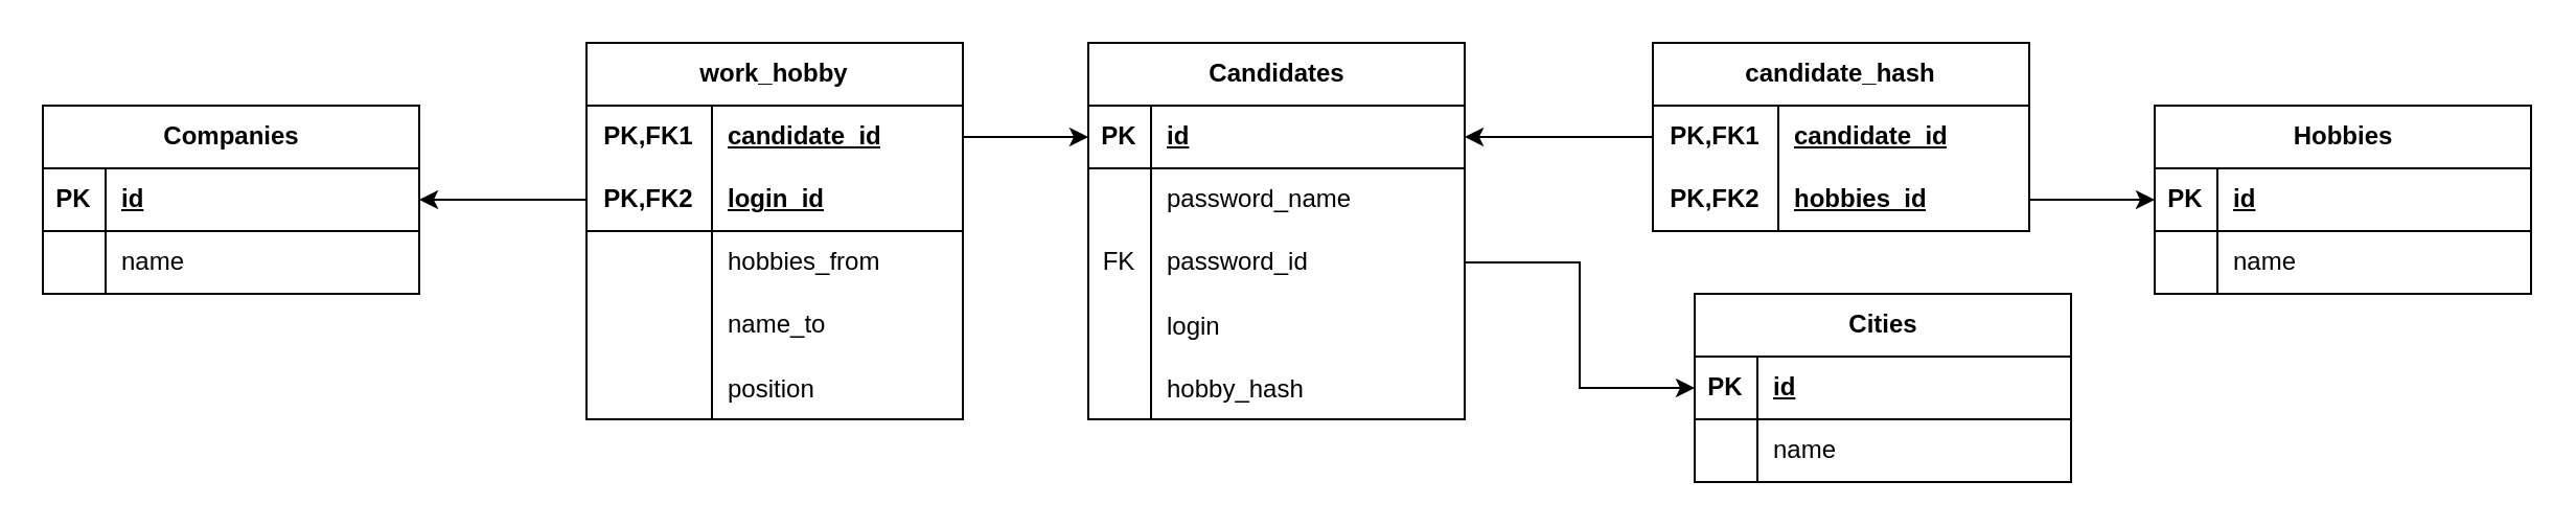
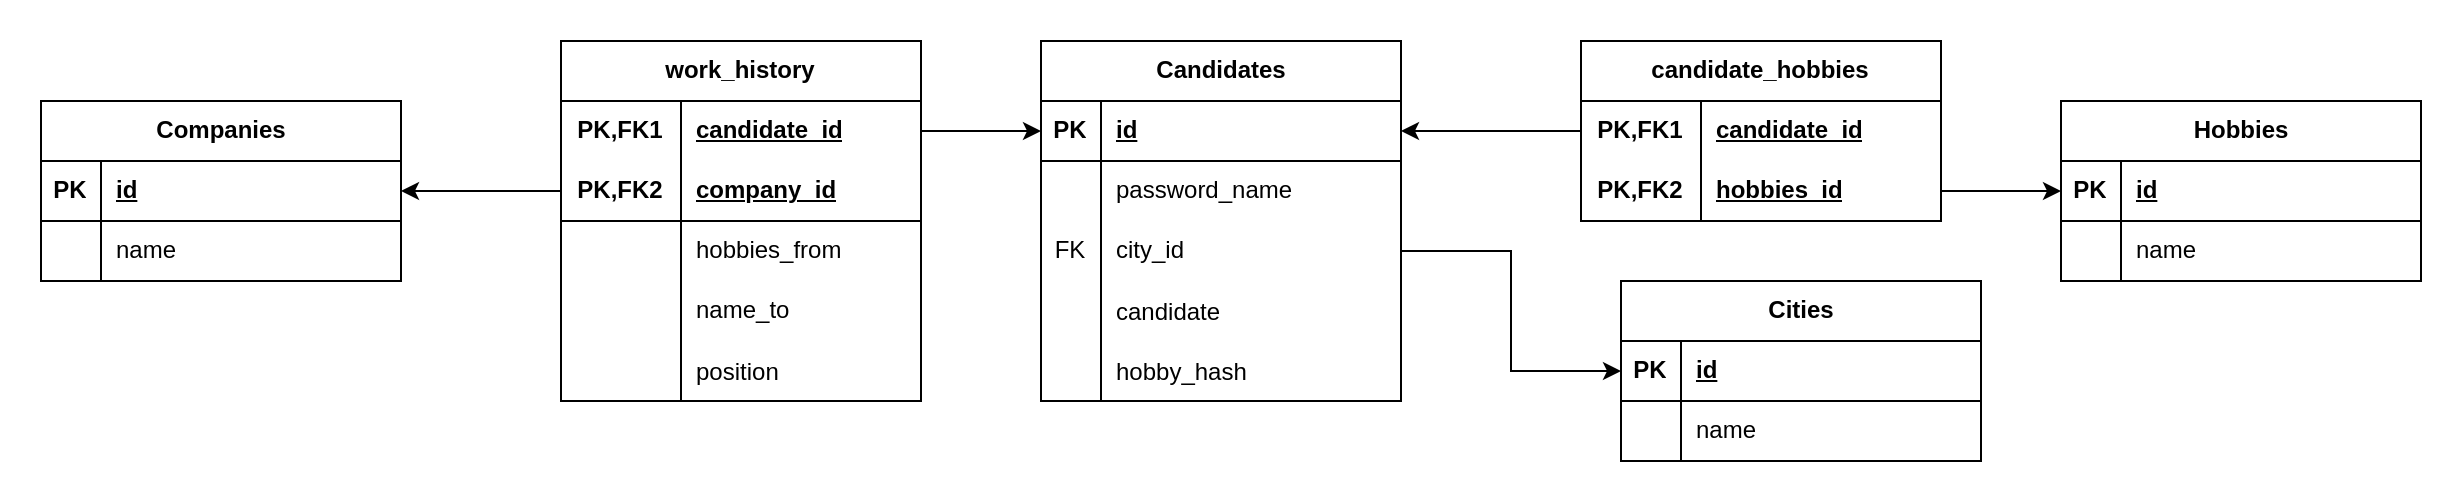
- <mxCell id="26" value="work_hobby" style="shape=table;startSize=30;container=1;collapsible=1;childLayout=tableLayout;fixedRows=1;rowLines=0;fontStyle=1;align=center;resizeLast=1;html=1;whiteSpace=wrap;" parent="1" vertex="1"><mxGeometry x="280" y="20" width="180" height="180" as="geometry" /></mxCell>
+ <mxCell id="26" value="work_history" style="shape=table;startSize=30;container=1;collapsible=1;childLayout=tableLayout;fixedRows=1;rowLines=0;fontStyle=1;align=center;resizeLast=1;html=1;whiteSpace=wrap;" parent="1" vertex="1"><mxGeometry x="280" y="20" width="180" height="180" as="geometry" /></mxCell>
- <mxCell id="52" value="candidate_hash" style="shape=table;startSize=30;container=1;collapsible=1;childLayout=tableLayout;fixedRows=1;rowLines=0;fontStyle=1;align=center;resizeLast=1;html=1;whiteSpace=wrap;" parent="1" vertex="1"><mxGeometry x="790" y="20" width="180" height="90" as="geometry" /></mxCell>
+ <mxCell id="52" value="candidate_hobbies" style="shape=table;startSize=30;container=1;collapsible=1;childLayout=tableLayout;fixedRows=1;rowLines=0;fontStyle=1;align=center;resizeLast=1;html=1;whiteSpace=wrap;" parent="1" vertex="1"><mxGeometry x="790" y="20" width="180" height="90" as="geometry" /></mxCell>
- <mxCell id="32" value="login_id" style="shape=partialRectangle;connectable=0;fillColor=none;top=0;left=0;bottom=0;right=0;align=left;spacingLeft=6;fontStyle=5;overflow=hidden;html=1;whiteSpace=wrap;" parent="30" vertex="1"><mxGeometry x="60" width="120" height="30" as="geometry"><mxRectangle width="120" height="30" as="alternateBounds" /></mxGeometry></mxCell>
+ <mxCell id="32" value="company_id" style="shape=partialRectangle;connectable=0;fillColor=none;top=0;left=0;bottom=0;right=0;align=left;spacingLeft=6;fontStyle=5;overflow=hidden;html=1;whiteSpace=wrap;" parent="30" vertex="1"><mxGeometry x="60" width="120" height="30" as="geometry"><mxRectangle width="120" height="30" as="alternateBounds" /></mxGeometry></mxCell>
- <mxCell id="11" value="password_id" style="shape=partialRectangle;connectable=0;fillColor=none;top=0;left=0;bottom=0;right=0;align=left;spacingLeft=6;overflow=hidden;whiteSpace=wrap;html=1;" parent="9" vertex="1"><mxGeometry x="30" width="150" height="30" as="geometry"><mxRectangle width="150" height="30" as="alternateBounds" /></mxGeometry></mxCell>
+ <mxCell id="11" value="city_id" style="shape=partialRectangle;connectable=0;fillColor=none;top=0;left=0;bottom=0;right=0;align=left;spacingLeft=6;overflow=hidden;whiteSpace=wrap;html=1;" parent="9" vertex="1"><mxGeometry x="30" width="150" height="30" as="geometry"><mxRectangle width="150" height="30" as="alternateBounds" /></mxGeometry></mxCell>
- <mxCell id="14" value="login" style="shape=partialRectangle;connectable=0;fillColor=none;top=0;left=0;bottom=0;right=0;align=left;spacingLeft=6;overflow=hidden;" vertex="1" parent="12"><mxGeometry x="30" width="150" height="30" as="geometry"><mxRectangle width="150" height="30" as="alternateBounds" /></mxGeometry></mxCell>
+ <mxCell id="14" value="candidate" style="shape=partialRectangle;connectable=0;fillColor=none;top=0;left=0;bottom=0;right=0;align=left;spacingLeft=6;overflow=hidden;" vertex="1" parent="12"><mxGeometry x="30" width="150" height="30" as="geometry"><mxRectangle width="150" height="30" as="alternateBounds" /></mxGeometry></mxCell>
